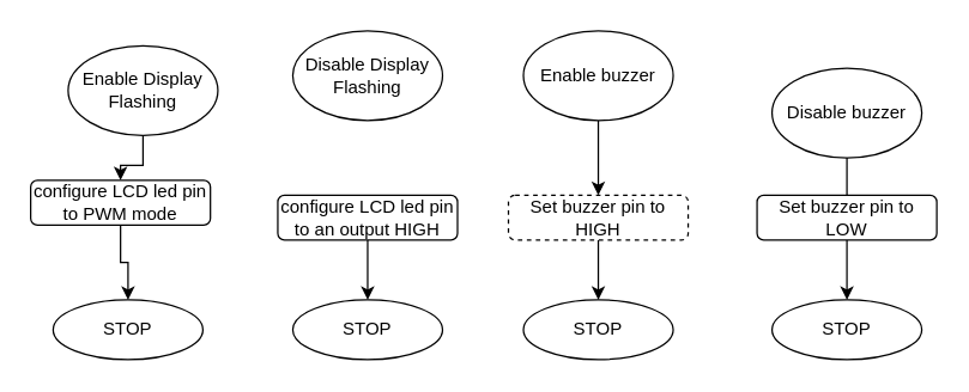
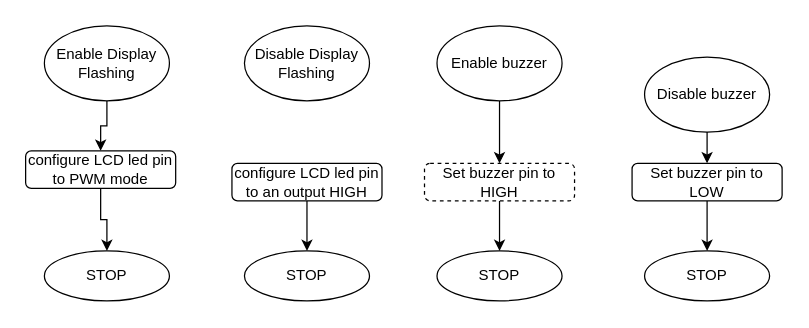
- <mxCell id="3" value="Enable Display Flashing" style="ellipse;whiteSpace=wrap;html=1;" vertex="1" parent="1"><mxGeometry x="45" y="30" width="100" height="60" as="geometry" /></mxCell>
+ <mxCell id="3" value="Enable Display Flashing" style="ellipse;whiteSpace=wrap;html=1;" vertex="1" parent="1"><mxGeometry x="35" y="20" width="100" height="60" as="geometry" /></mxCell>
- <mxCell id="16" value="" style="edgeStyle=orthogonalEdgeStyle;rounded=0;orthogonalLoop=1;jettySize=auto;html=1;endArrow=none;" edge="1" parent="1" source="17" target="19"><mxGeometry relative="1" as="geometry" /></mxCell>
+ <mxCell id="16" value="" style="edgeStyle=orthogonalEdgeStyle;rounded=0;orthogonalLoop=1;jettySize=auto;html=1;" edge="1" parent="1" source="17" target="19"><mxGeometry relative="1" as="geometry" /></mxCell>
